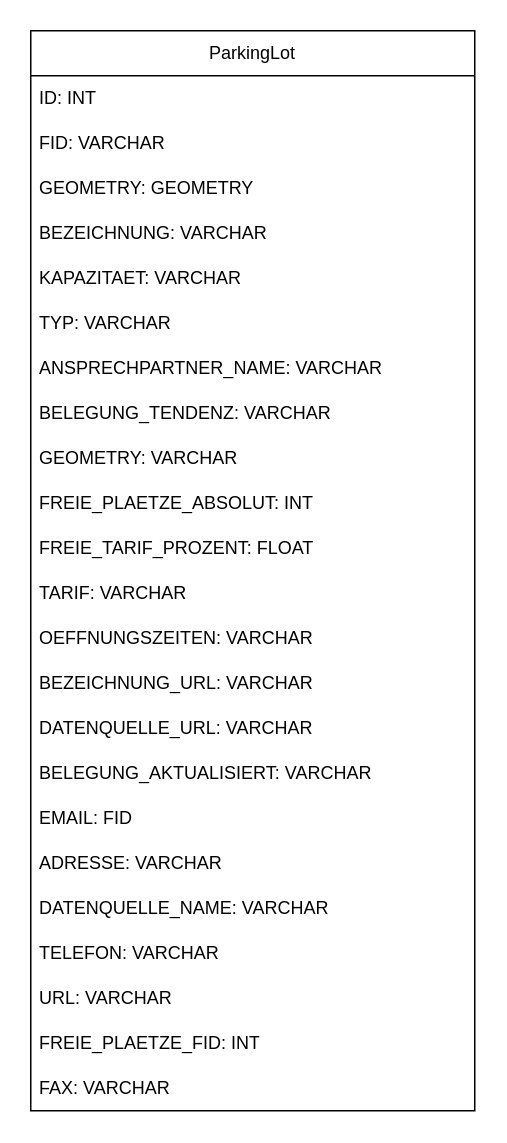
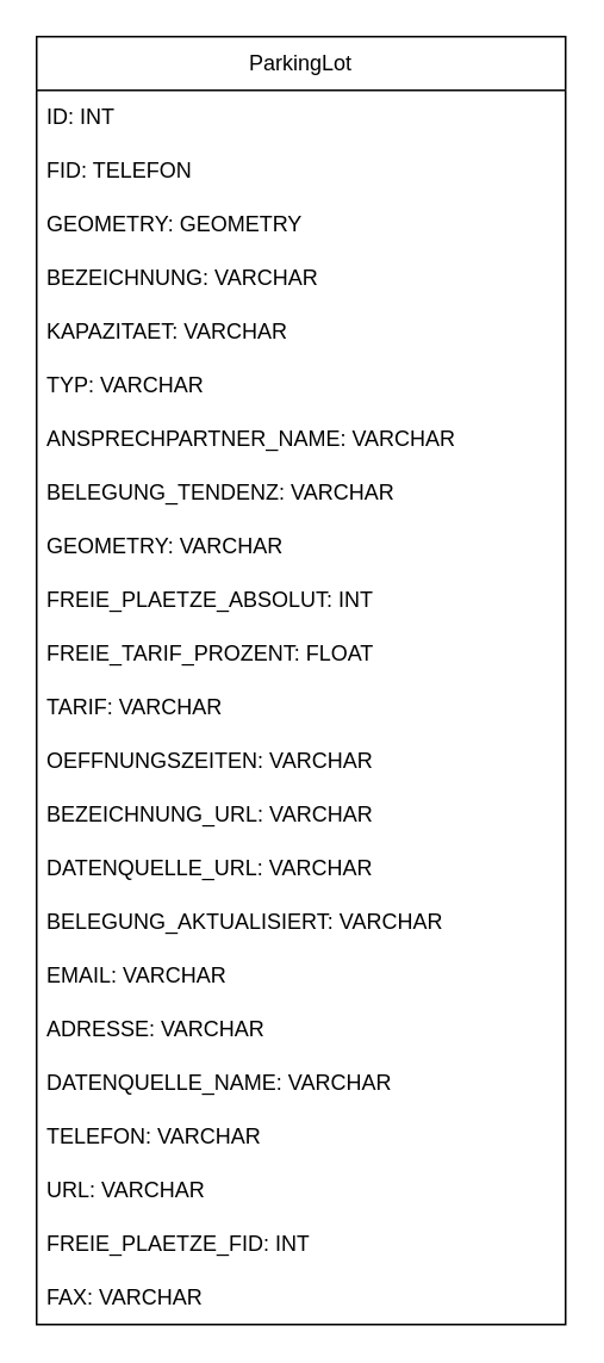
- <mxCell id="4" value="FID: VARCHAR" style="text;strokeColor=none;fillColor=none;align=left;verticalAlign=middle;spacingLeft=4;spacingRight=4;overflow=hidden;points=[[0,0.5],[1,0.5]];portConstraint=eastwest;rotatable=0;whiteSpace=wrap;html=1;" parent="2" vertex="1"><mxGeometry y="60" width="296" height="30" as="geometry" /></mxCell>
+ <mxCell id="4" value="FID: TELEFON" style="text;strokeColor=none;fillColor=none;align=left;verticalAlign=middle;spacingLeft=4;spacingRight=4;overflow=hidden;points=[[0,0.5],[1,0.5]];portConstraint=eastwest;rotatable=0;whiteSpace=wrap;html=1;" parent="2" vertex="1"><mxGeometry y="60" width="296" height="30" as="geometry" /></mxCell>
- <mxCell id="19" value="EMAIL: FID" style="text;strokeColor=none;fillColor=none;align=left;verticalAlign=middle;spacingLeft=4;spacingRight=4;overflow=hidden;points=[[0,0.5],[1,0.5]];portConstraint=eastwest;rotatable=0;whiteSpace=wrap;html=1;" parent="2" vertex="1"><mxGeometry y="510" width="296" height="30" as="geometry" /></mxCell>
+ <mxCell id="19" value="EMAIL: VARCHAR" style="text;strokeColor=none;fillColor=none;align=left;verticalAlign=middle;spacingLeft=4;spacingRight=4;overflow=hidden;points=[[0,0.5],[1,0.5]];portConstraint=eastwest;rotatable=0;whiteSpace=wrap;html=1;" parent="2" vertex="1"><mxGeometry y="510" width="296" height="30" as="geometry" /></mxCell>
